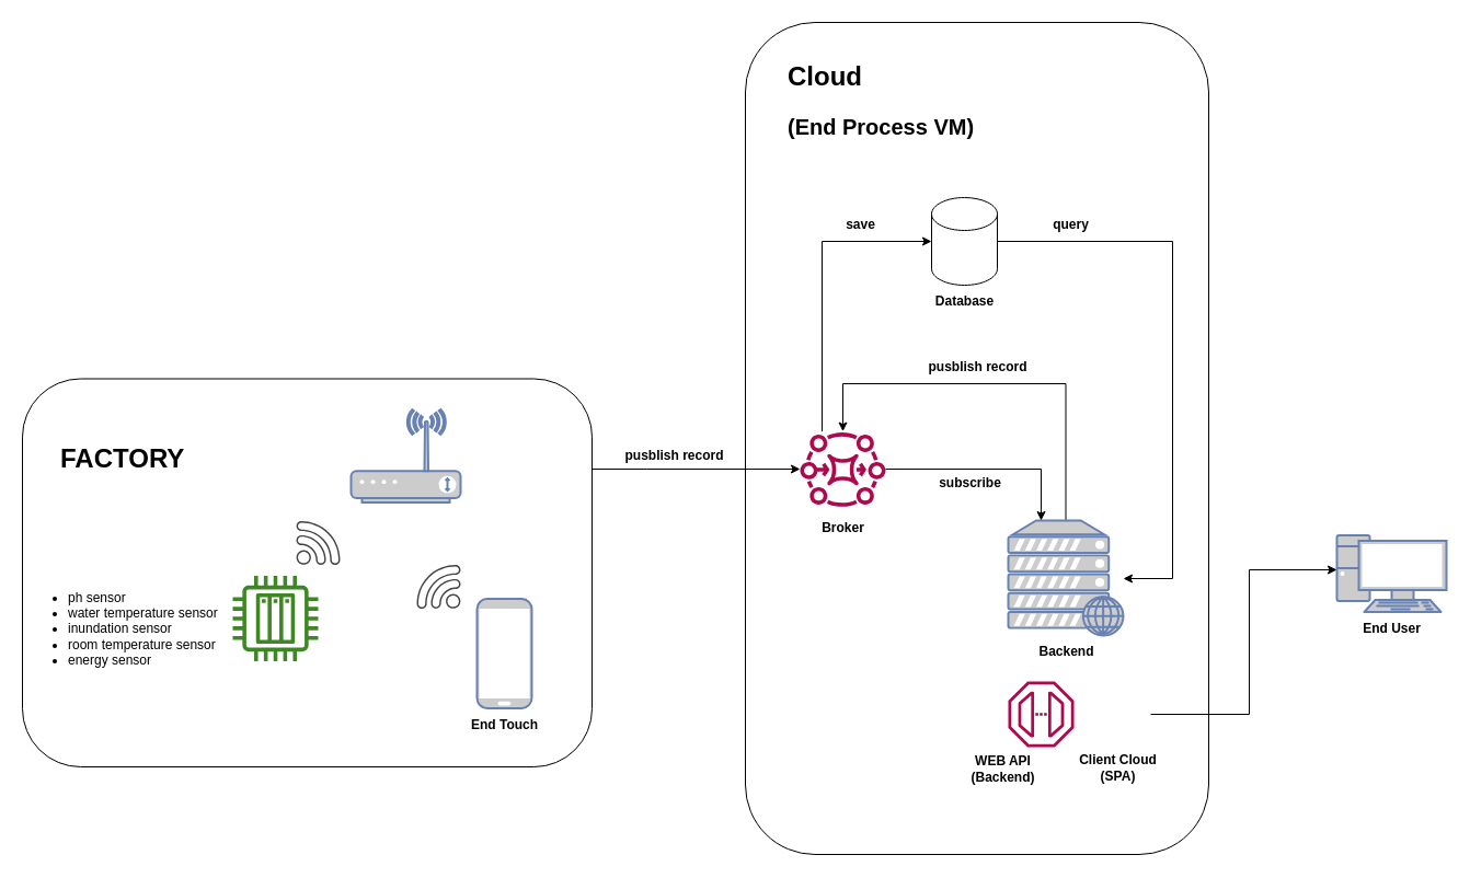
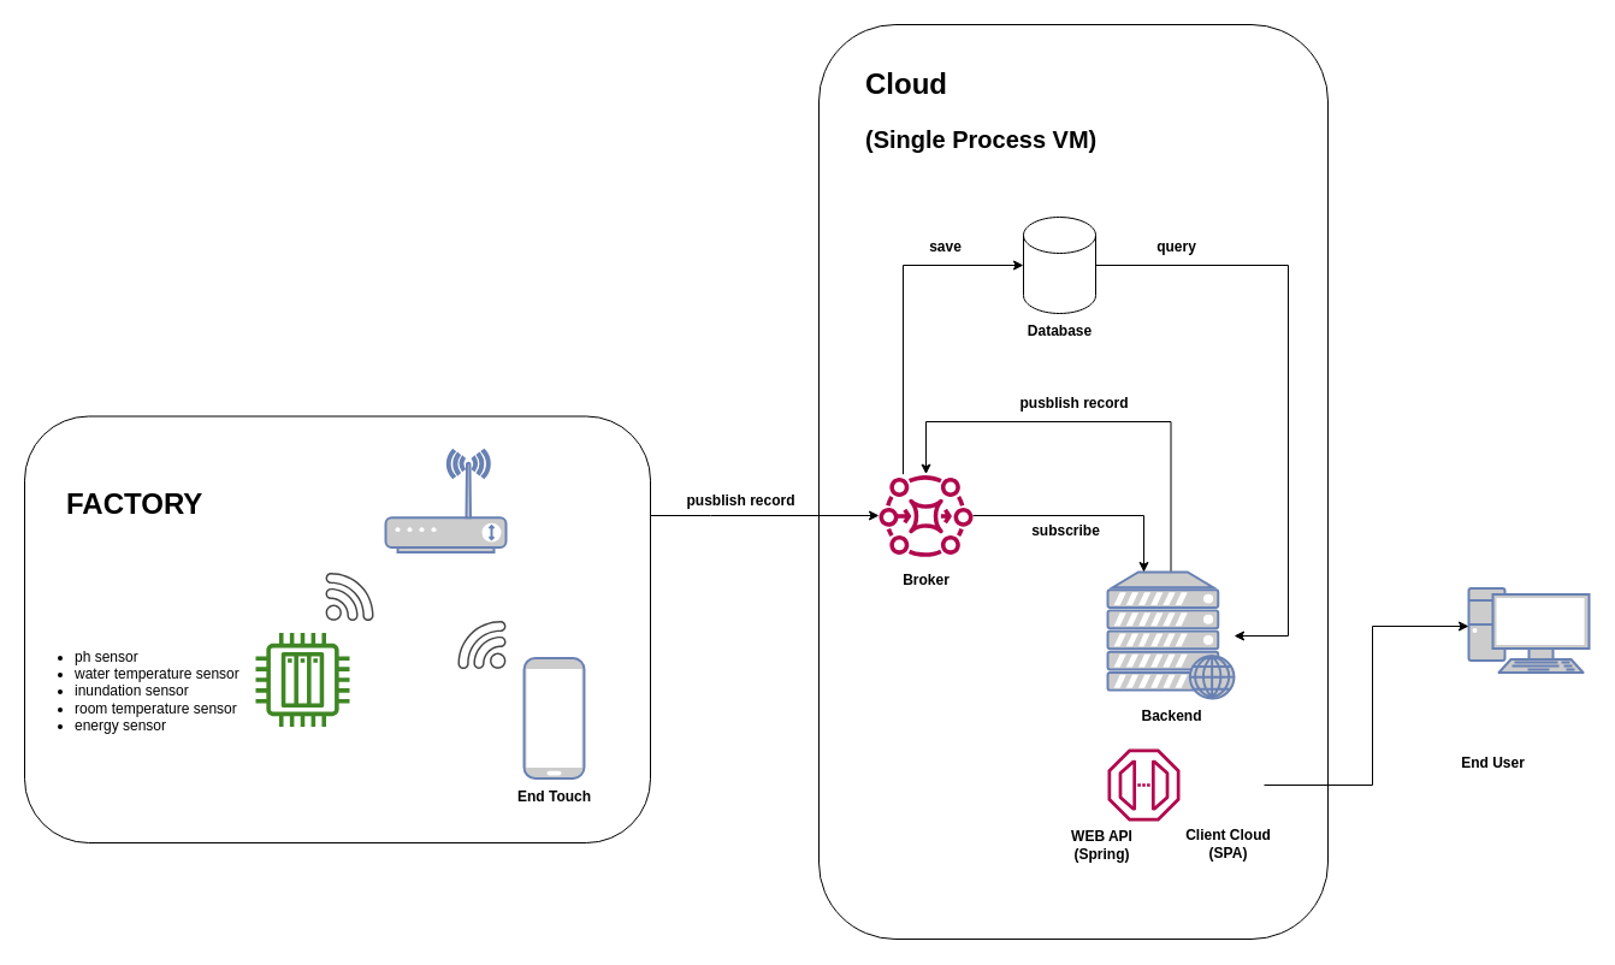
- <mxCell id="29" value="&lt;h1&gt;Cloud&amp;nbsp;&lt;/h1&gt;&lt;h1&gt;&lt;font style=&quot;font-size: 20px;&quot;&gt;(End Process VM)&lt;/font&gt;&lt;/h1&gt;" style="text;html=1;strokeColor=none;fillColor=none;spacing=5;spacingTop=-20;whiteSpace=wrap;overflow=hidden;rounded=0;" vertex="1" parent="1"><mxGeometry x="714" y="50" width="223.5" height="80" as="geometry" /></mxCell>
+ <mxCell id="29" value="&lt;h1&gt;Cloud&amp;nbsp;&lt;/h1&gt;&lt;h1&gt;&lt;font style=&quot;font-size: 20px;&quot;&gt;(Single Process VM)&lt;/font&gt;&lt;/h1&gt;" style="text;html=1;strokeColor=none;fillColor=none;spacing=5;spacingTop=-20;whiteSpace=wrap;overflow=hidden;rounded=0;" vertex="1" parent="1"><mxGeometry x="714" y="50" width="223.5" height="80" as="geometry" /></mxCell>
- <mxCell id="28" value="End User" style="text;html=1;align=center;verticalAlign=middle;resizable=0;points=[];autosize=1;strokeColor=none;fillColor=none;fontStyle=1" vertex="1" parent="1"><mxGeometry x="1230" y="559" width="80" height="30" as="geometry" /></mxCell>
+ <mxCell id="28" value="End User" style="text;html=1;align=center;verticalAlign=middle;resizable=0;points=[];autosize=1;strokeColor=none;fillColor=none;fontStyle=1" vertex="1" parent="1"><mxGeometry x="1200" y="619" width="80" height="30" as="geometry" /></mxCell>
- <mxCell id="15" value="WEB API&lt;br&gt;(Backend)" style="text;html=1;align=center;verticalAlign=middle;resizable=0;points=[];autosize=1;strokeColor=none;fillColor=none;fontStyle=1" parent="1" vertex="1"><mxGeometry x="880" y="682" width="70" height="40" as="geometry" /></mxCell>
+ <mxCell id="15" value="WEB API&lt;br&gt;(Spring)" style="text;html=1;align=center;verticalAlign=middle;resizable=0;points=[];autosize=1;strokeColor=none;fillColor=none;fontStyle=1" parent="1" vertex="1"><mxGeometry x="880" y="682" width="70" height="40" as="geometry" /></mxCell>
